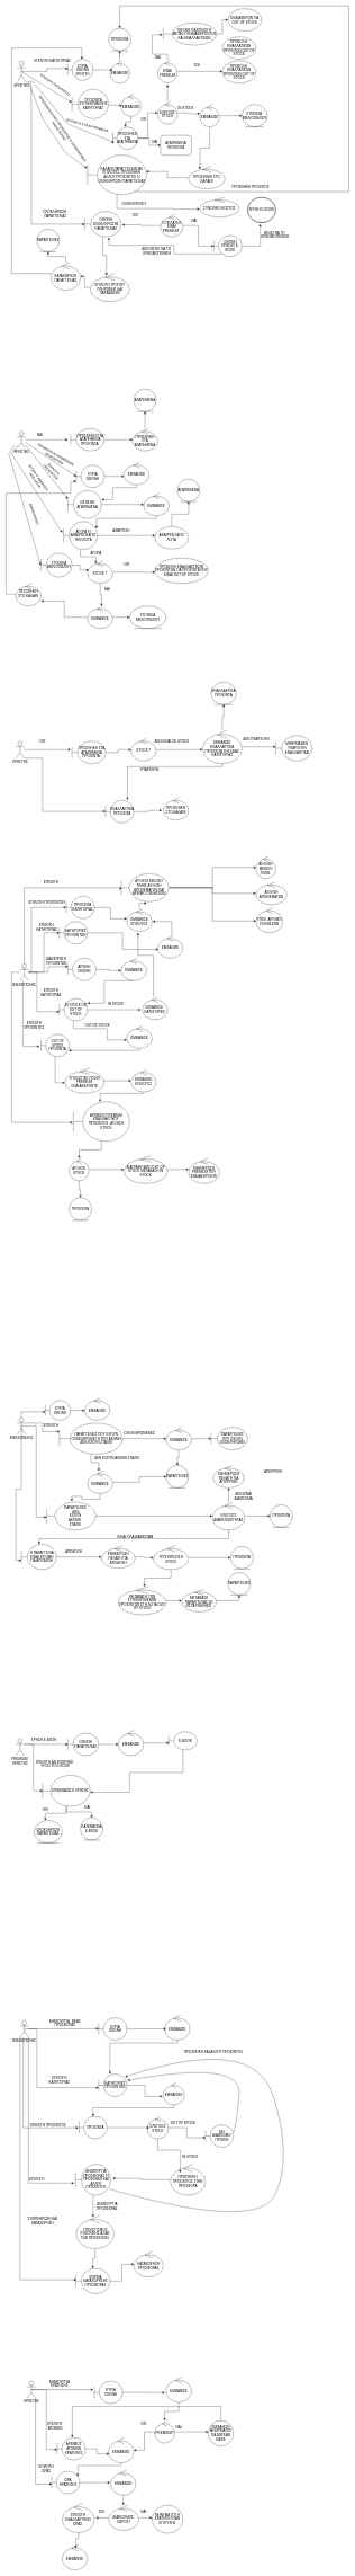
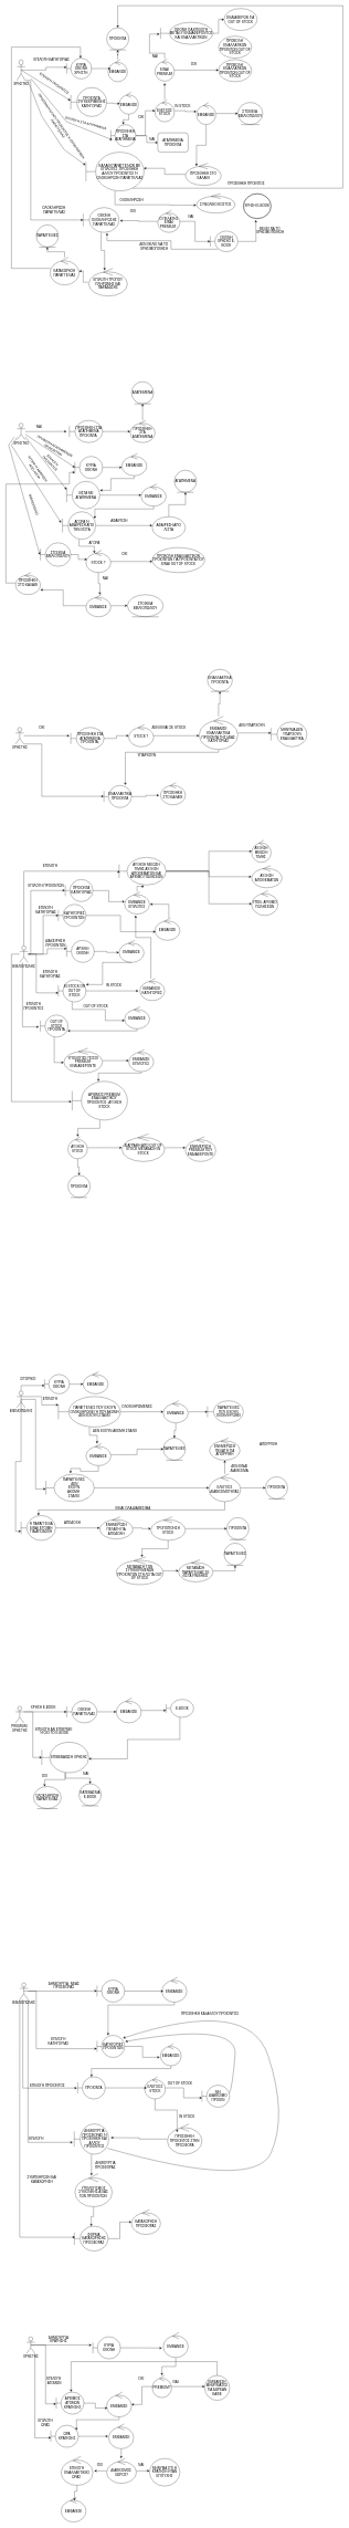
+ <mxCell id="202" value="ΙΣΤΟΡΙΚΟ" style="text;html=1;align=center;verticalAlign=middle;resizable=0;points=[];autosize=1;strokeColor=none;fillColor=none;" vertex="1" parent="1"><mxGeometry x="60" y="4970" width="80" height="30" as="geometry" /></mxCell>
